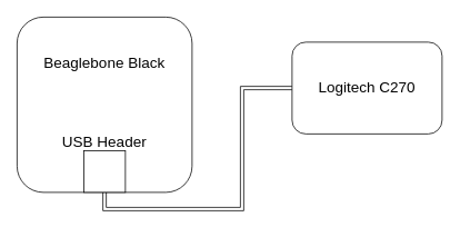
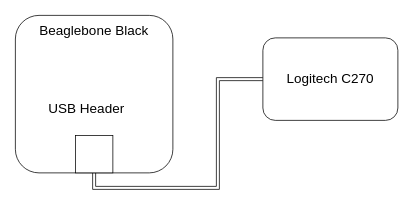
- <mxCell id="3" value="Beaglebone Black" style="text;html=1;strokeColor=none;fillColor=none;align=center;verticalAlign=middle;whiteSpace=wrap;rounded=0;fontSize=18;fontColor=none;" vertex="1" parent="1"><mxGeometry x="40" y="65" width="170" height="20" as="geometry" /></mxCell>
+ <mxCell id="3" value="Beaglebone Black" style="text;html=1;strokeColor=none;fillColor=none;align=center;verticalAlign=middle;whiteSpace=wrap;rounded=0;fontSize=18;fontColor=none;" vertex="1" parent="1"><mxGeometry x="40" y="30" width="170" height="20" as="geometry" /></mxCell>
- <mxCell id="6" value="&lt;div&gt;USB Header&lt;/div&gt;" style="text;html=1;strokeColor=none;fillColor=none;align=center;verticalAlign=middle;whiteSpace=wrap;rounded=0;fontSize=18;fontColor=none;" vertex="1" parent="1"><mxGeometry x="50" y="160" width="150" height="20" as="geometry" /></mxCell>
+ <mxCell id="6" value="&lt;div&gt;USB Header&lt;/div&gt;" style="text;html=1;strokeColor=none;fillColor=none;align=center;verticalAlign=middle;whiteSpace=wrap;rounded=0;fontSize=18;fontColor=none;" vertex="1" parent="1"><mxGeometry x="40" y="135" width="150" height="20" as="geometry" /></mxCell>
